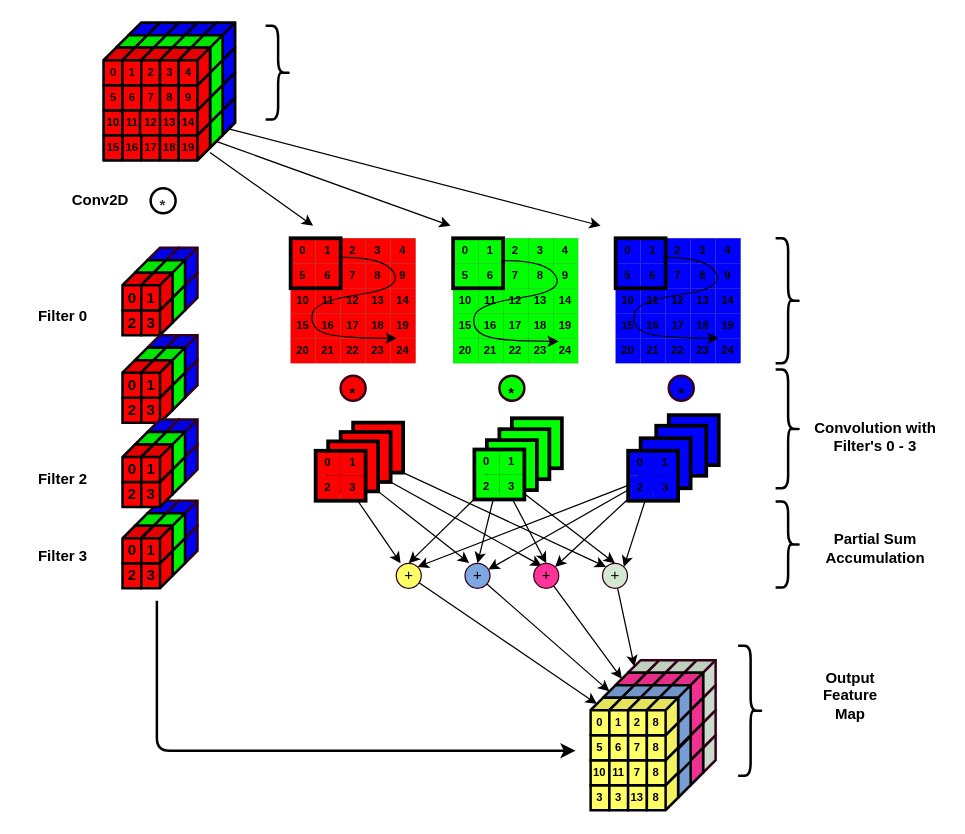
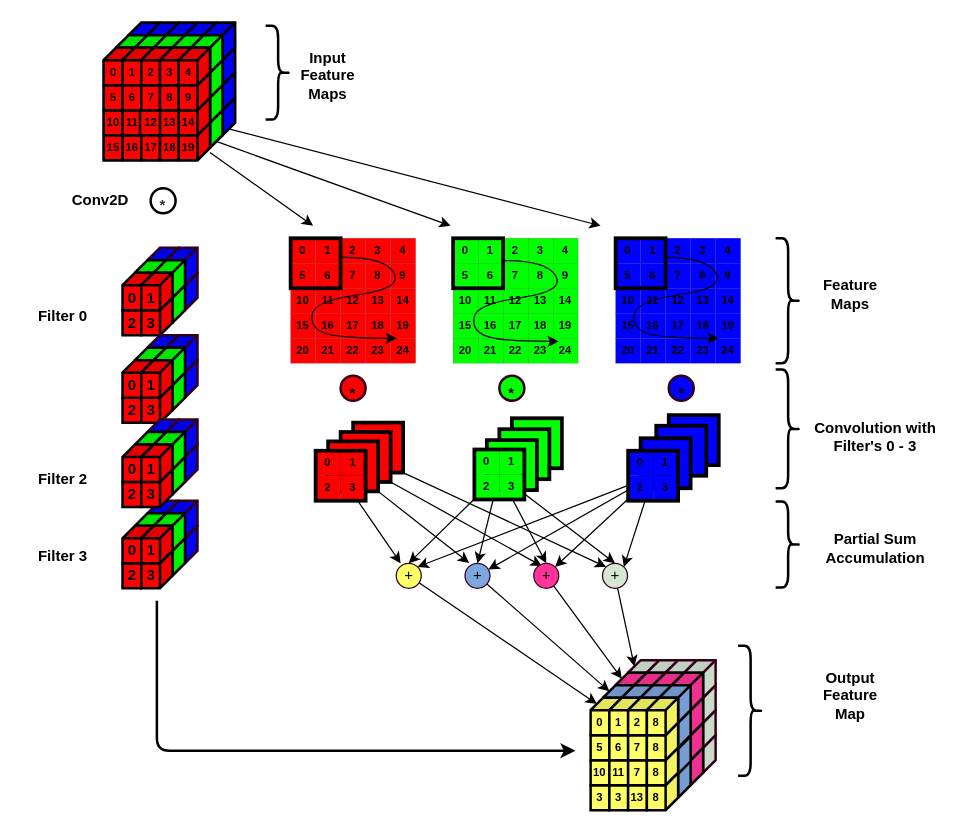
+ <mxCell id="272" value="Input Feature Maps" style="text;html=1;strokeColor=none;fillColor=none;align=center;verticalAlign=middle;whiteSpace=wrap;rounded=0;fontStyle=1" parent="1" vertex="1"><mxGeometry x="232" y="45" width="60" height="30" as="geometry" /></mxCell>
+ <mxCell id="269" value="Feature Maps" style="text;html=1;strokeColor=none;fillColor=none;align=center;verticalAlign=middle;whiteSpace=wrap;rounded=0;fontStyle=1" parent="1" vertex="1"><mxGeometry x="650" y="220" width="60" height="30" as="geometry" /></mxCell>
